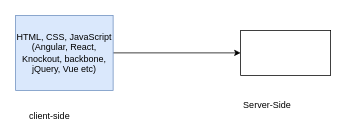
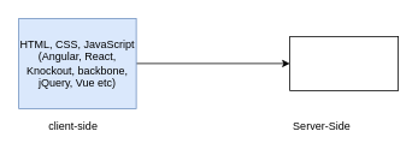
- <mxCell id="4" value="client-side" style="text;html=1;align=center;verticalAlign=middle;resizable=0;points=[];autosize=1;strokeColor=none;fillColor=none;" vertex="1" parent="1"><mxGeometry x="30" y="145" width="70" height="20" as="geometry" /></mxCell>
+ <mxCell id="4" value="client-side" style="text;html=1;align=center;verticalAlign=middle;resizable=0;points=[];autosize=1;strokeColor=none;fillColor=none;" vertex="1" parent="1"><mxGeometry x="45" y="130" width="70" height="20" as="geometry" /></mxCell>
